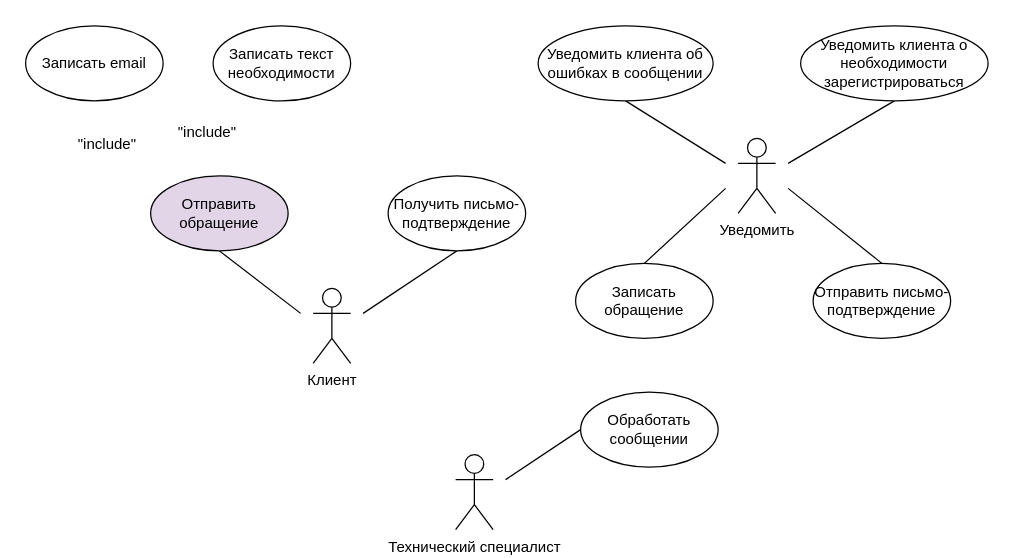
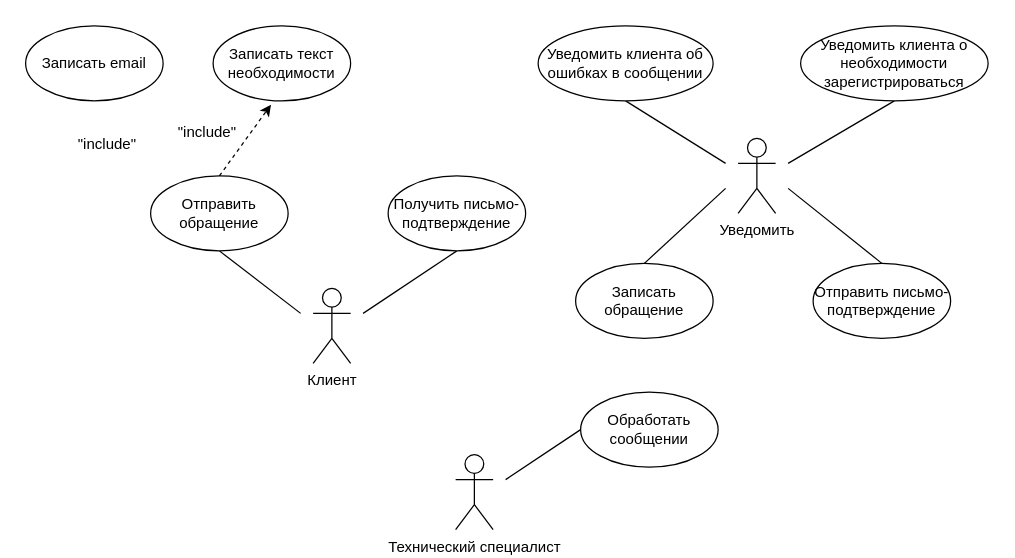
+ <mxCell id="21" style="rounded=0;orthogonalLoop=1;jettySize=auto;html=1;exitX=0.5;exitY=0;exitDx=0;exitDy=0;entryX=0.421;entryY=1.051;entryDx=0;entryDy=0;entryPerimeter=0;dashed=1;" edge="1" parent="1" source="4" target="20"><mxGeometry relative="1" as="geometry" /></mxCell>
- <mxCell id="4" value="Отправить обращение" style="ellipse;whiteSpace=wrap;html=1;fillColor=#e1d5e7;" parent="1" vertex="1"><mxGeometry x="120" y="140" width="110" height="60" as="geometry" /></mxCell>
+ <mxCell id="4" value="Отправить обращение" style="ellipse;whiteSpace=wrap;html=1;" parent="1" vertex="1"><mxGeometry x="120" y="140" width="110" height="60" as="geometry" /></mxCell>
